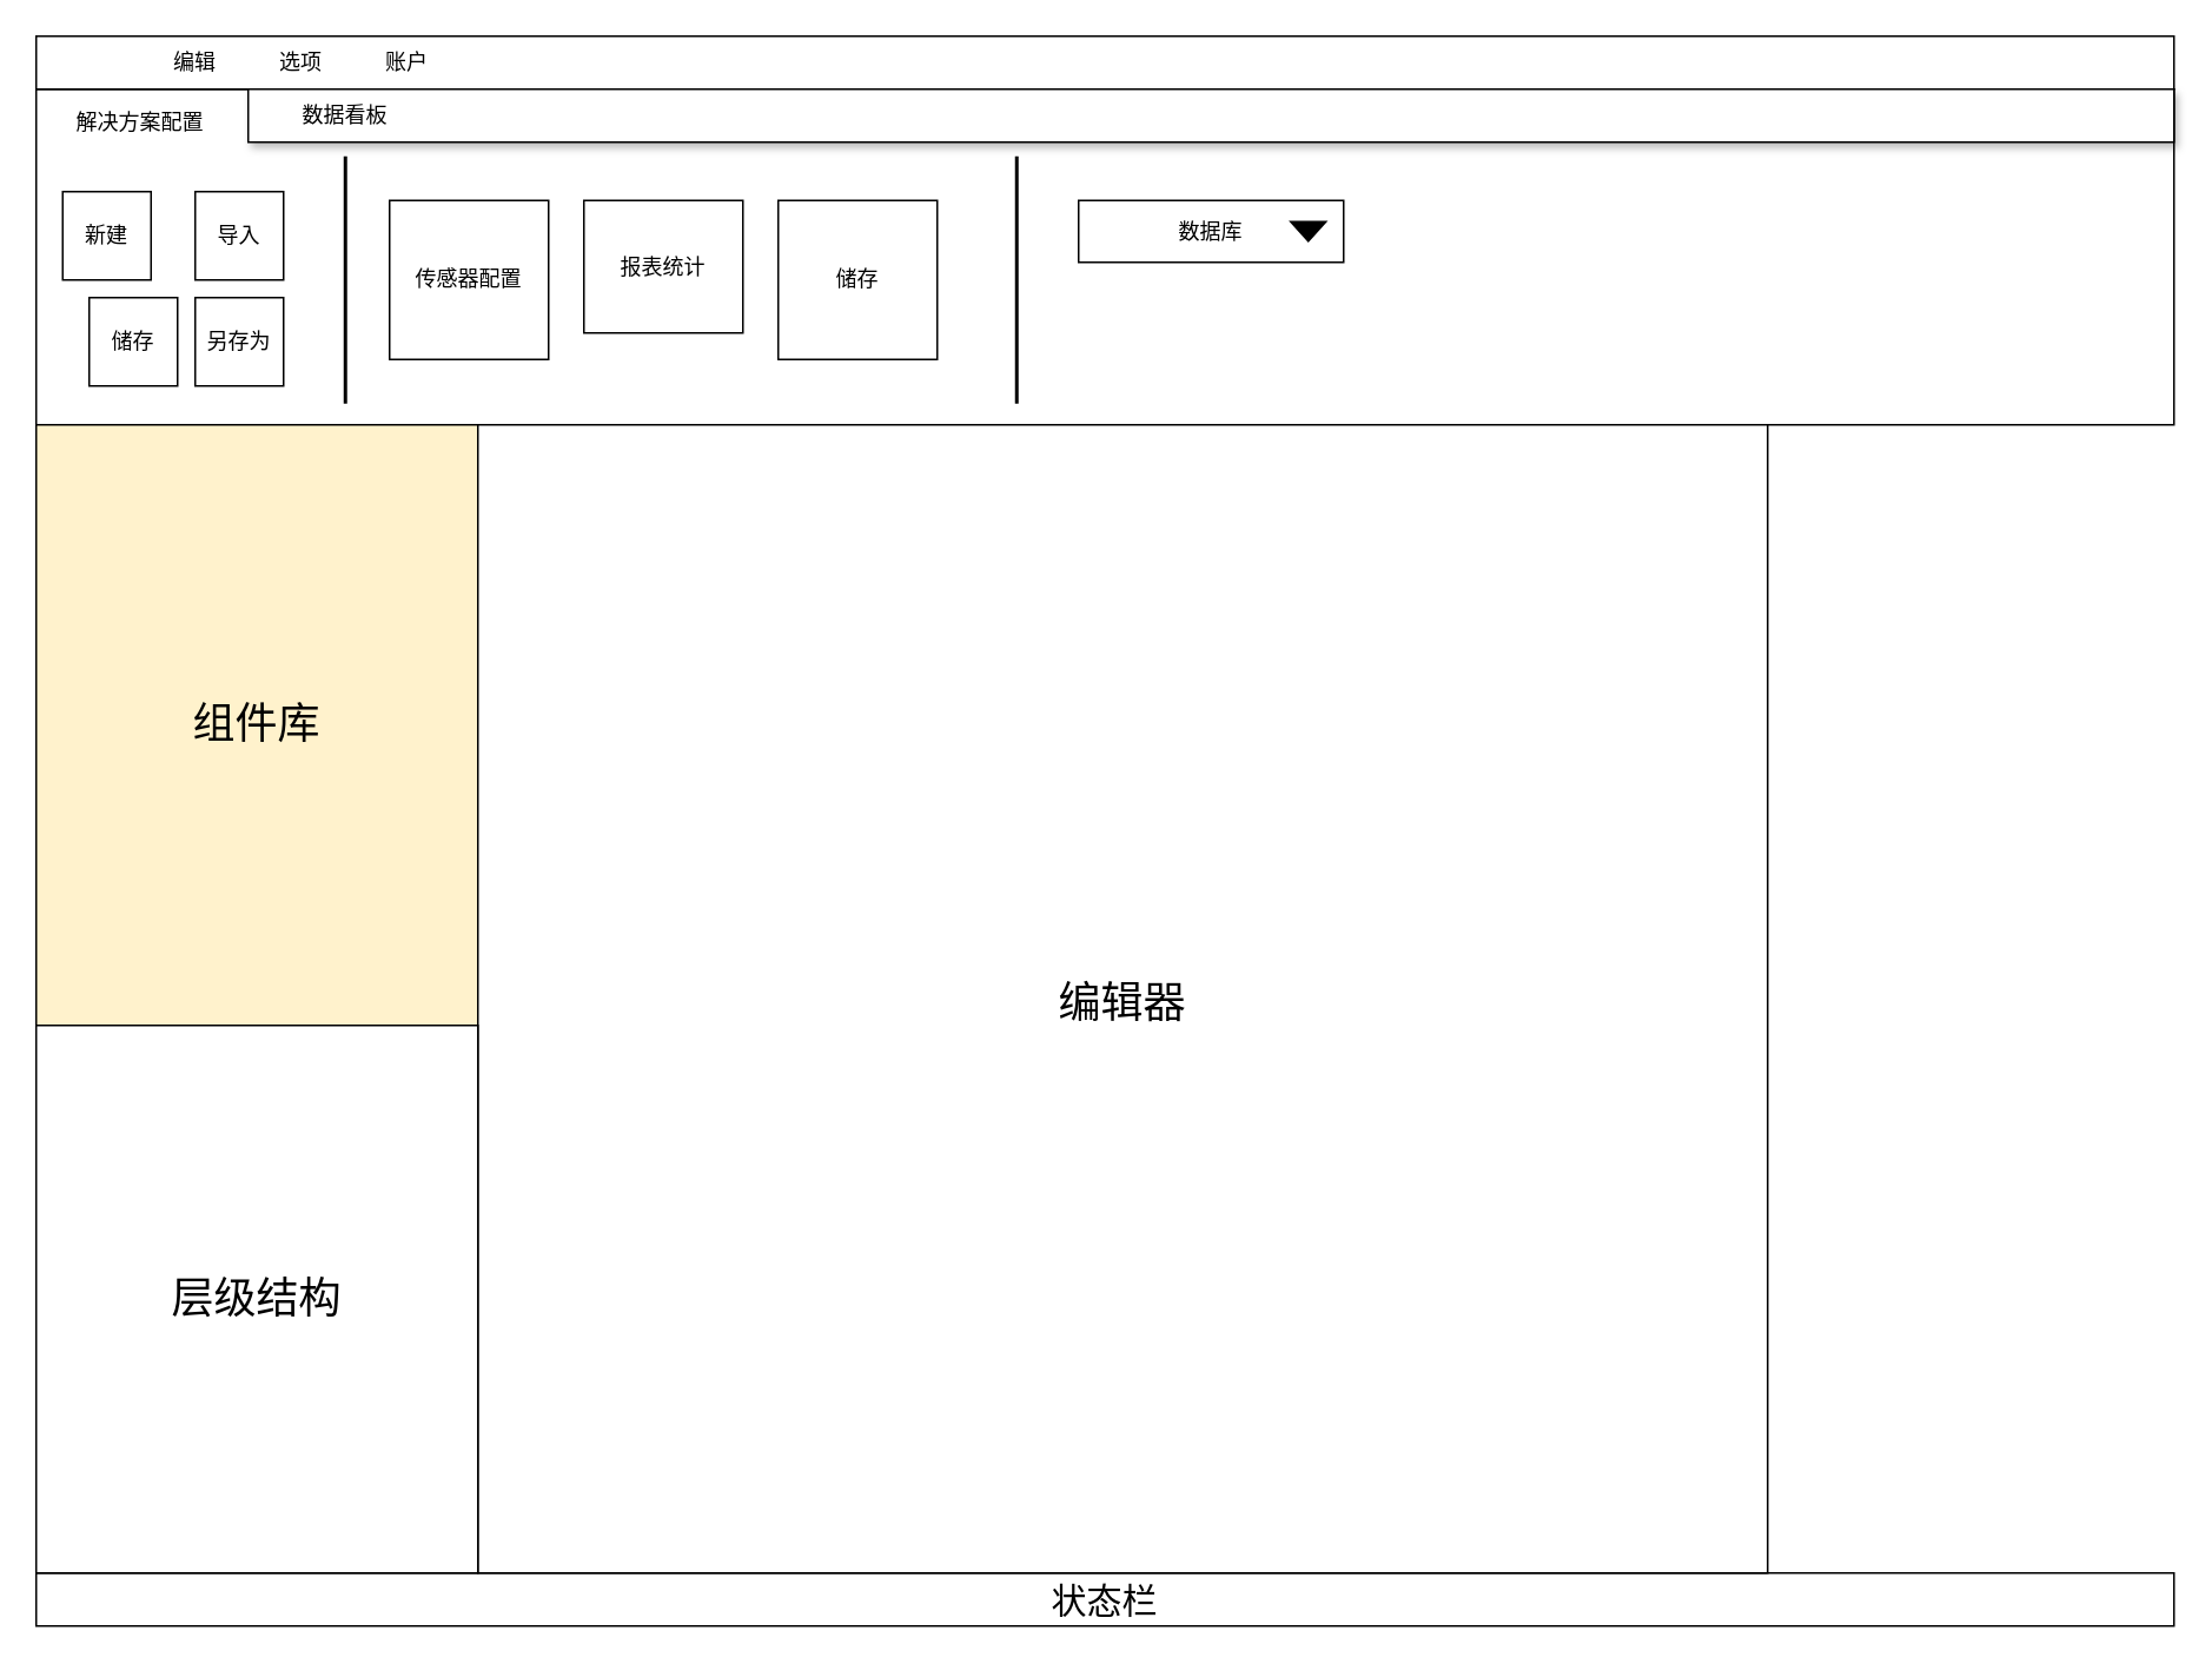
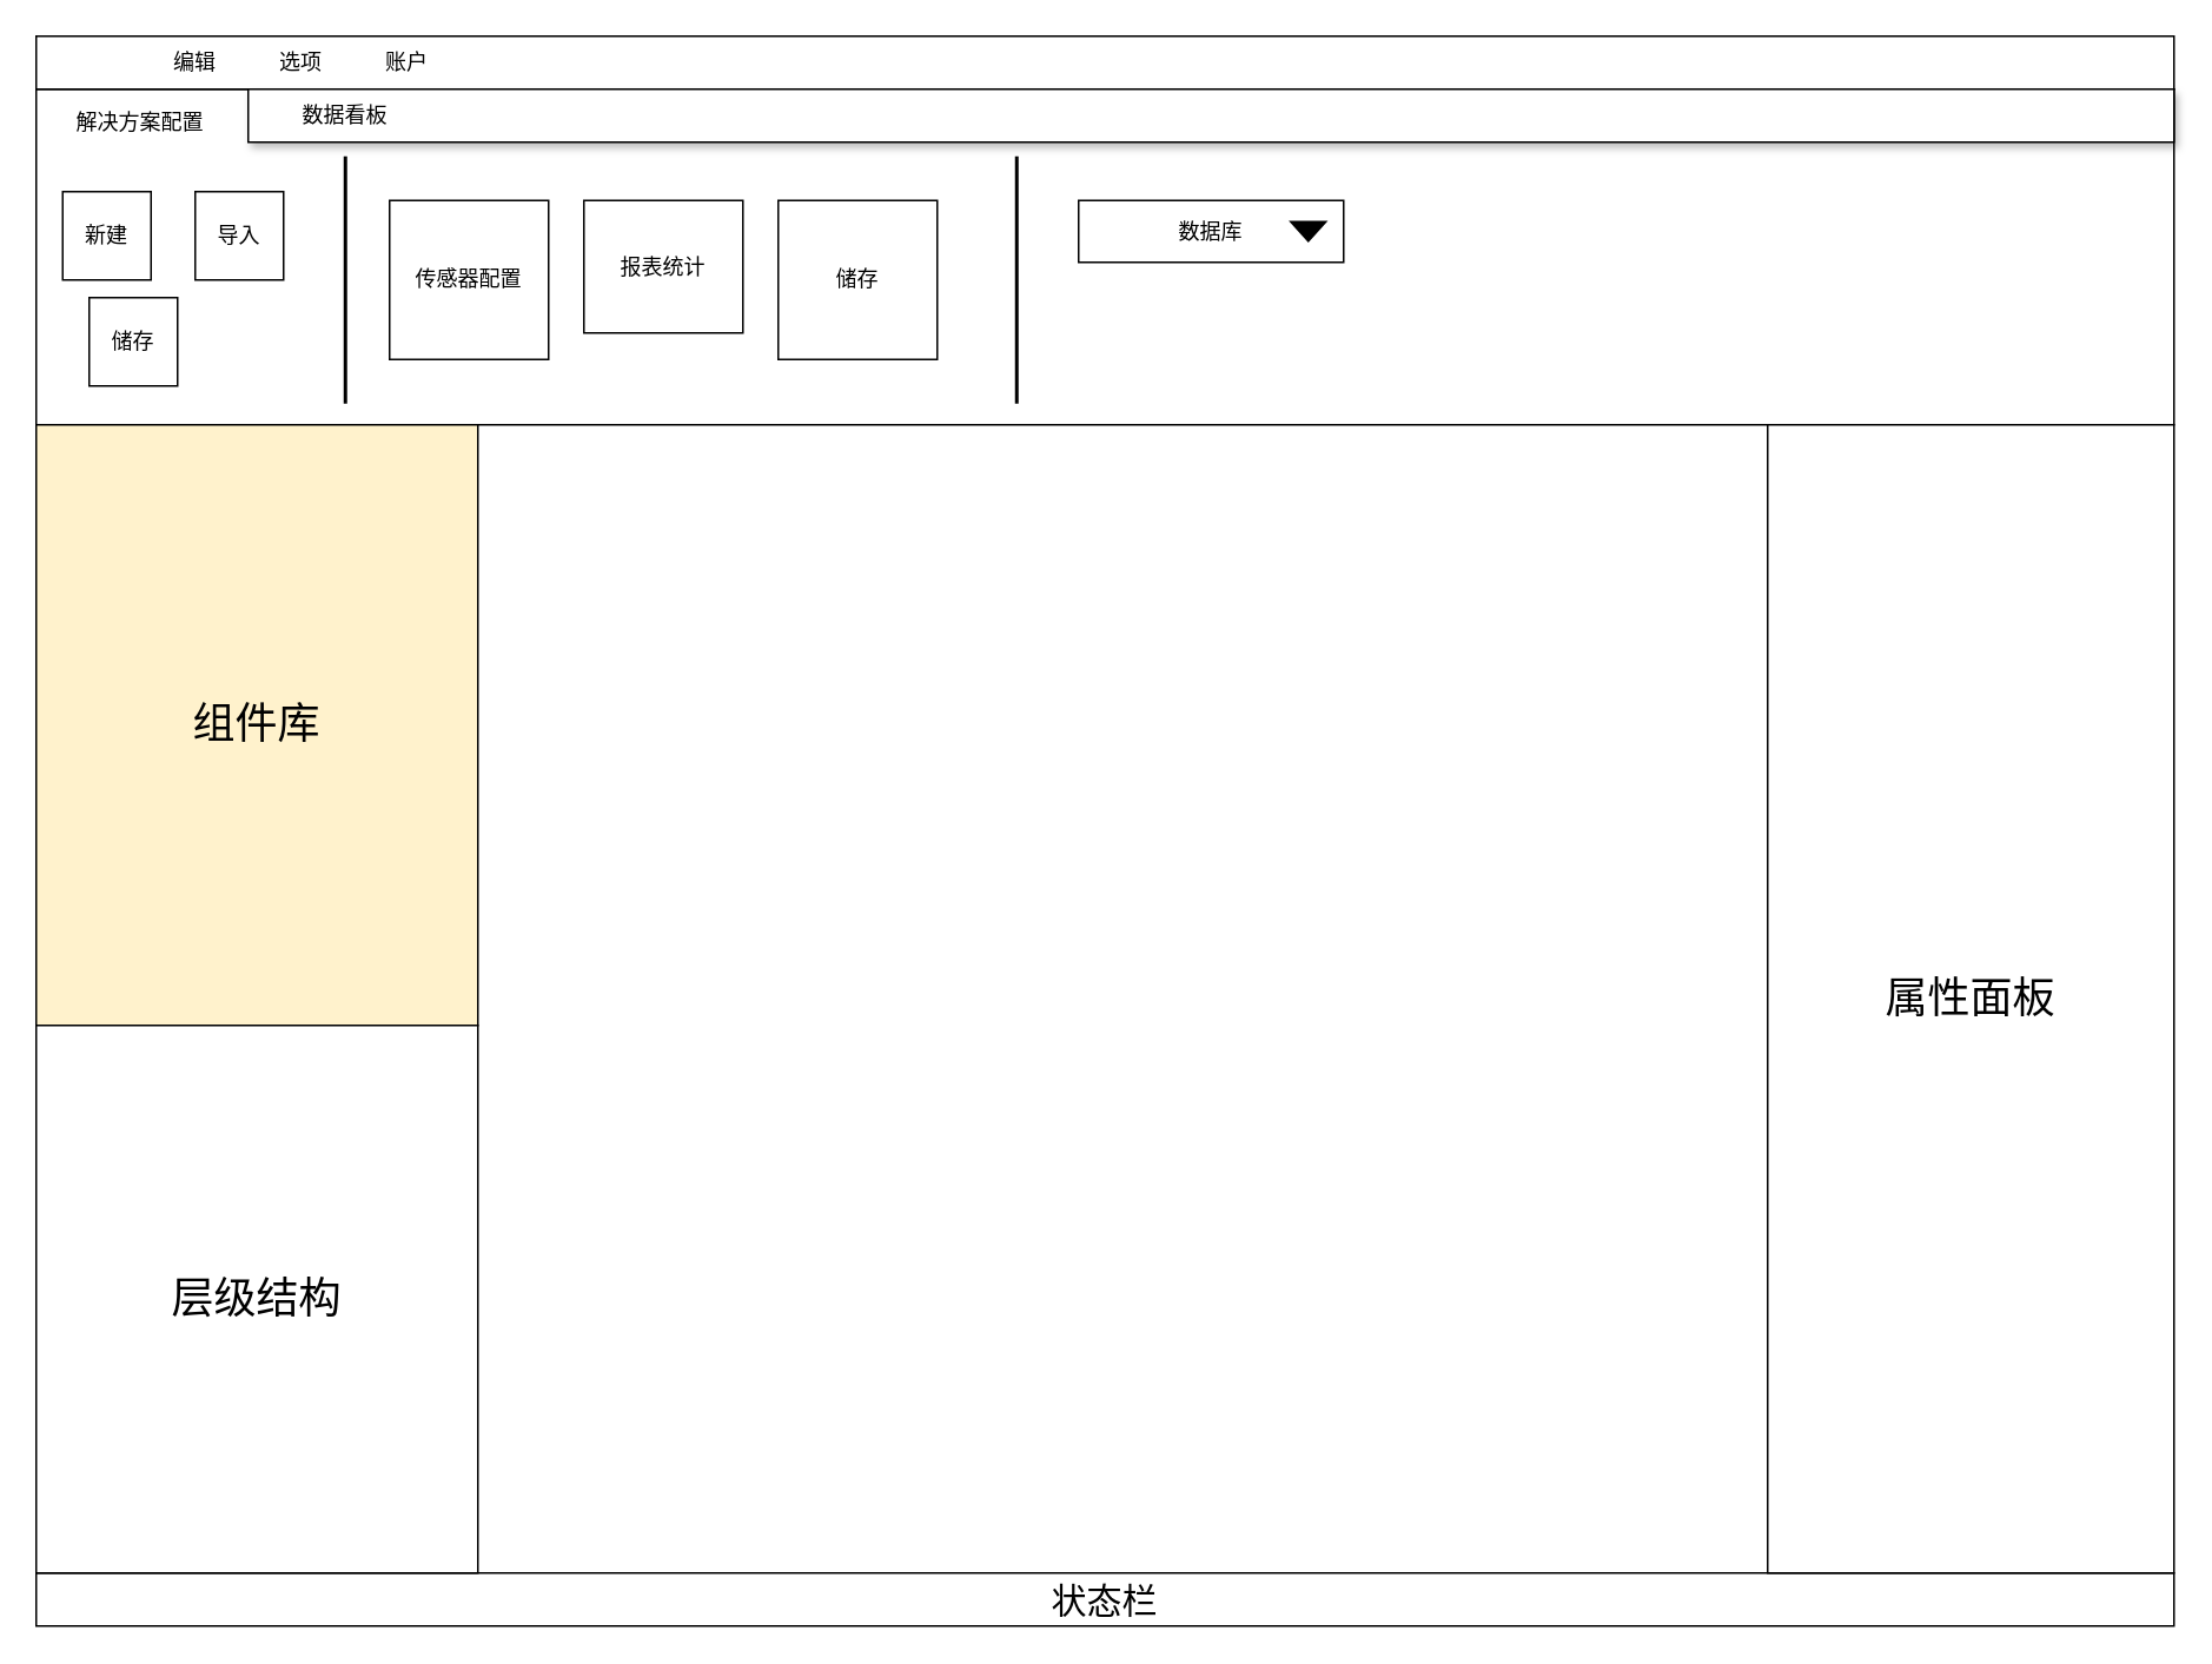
- <mxCell id="12" value="另存为" style="rounded=0;whiteSpace=wrap;html=1;" vertex="1" parent="1"><mxGeometry x="110" y="168" width="50" height="50" as="geometry" /></mxCell>
- <mxCell id="18" value="&lt;font style=&quot;font-size: 24px;&quot;&gt;编辑器&lt;/font&gt;" style="rounded=0;whiteSpace=wrap;html=1;fontSize=30;fillColor=#FFFFFF;" vertex="1" parent="1"><mxGeometry x="270" y="240" width="730" height="650" as="geometry" /></mxCell>
+ <mxCell id="5" value="&lt;font style=&quot;font-size: 24px;&quot;&gt;属性面板&lt;/font&gt;" style="rounded=0;whiteSpace=wrap;html=1;" vertex="1" parent="1"><mxGeometry x="1000" y="240" width="230" height="650" as="geometry" /></mxCell>
